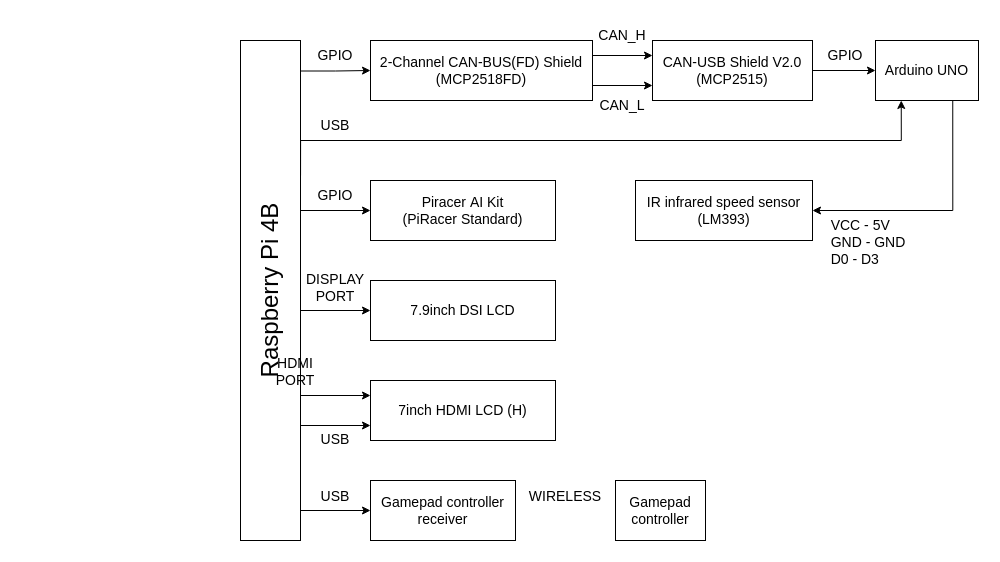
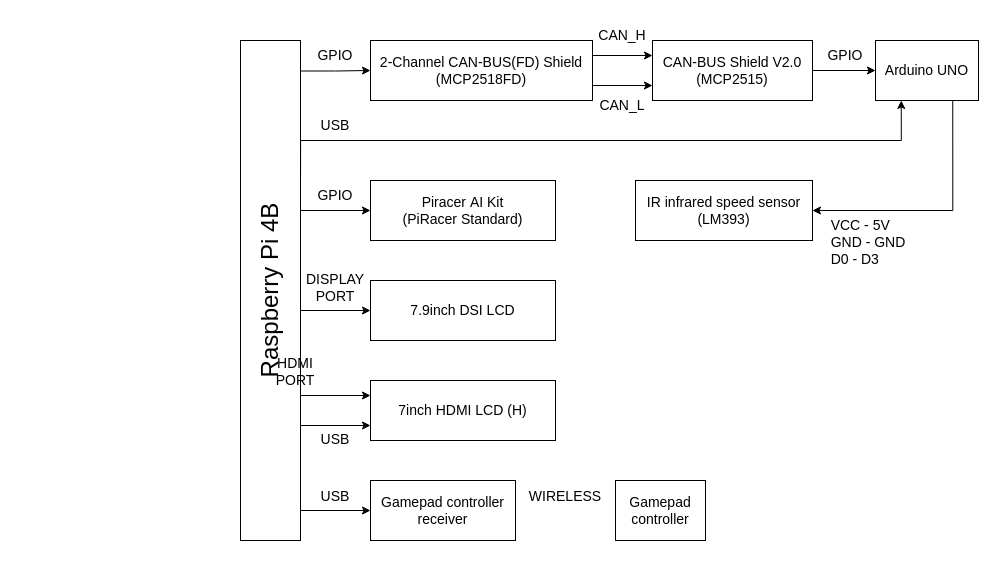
- <mxCell id="15" value="&lt;font style=&quot;font-size: 14px;&quot;&gt;CAN-USB Shield V2.0&lt;br&gt;(MCP2515)&lt;/font&gt;" style="rounded=0;whiteSpace=wrap;html=1;" parent="1" vertex="1"><mxGeometry x="652" y="40" width="160" height="60" as="geometry" /></mxCell>
+ <mxCell id="15" value="&lt;font style=&quot;font-size: 14px;&quot;&gt;CAN-BUS Shield V2.0&lt;br&gt;(MCP2515)&lt;/font&gt;" style="rounded=0;whiteSpace=wrap;html=1;" parent="1" vertex="1"><mxGeometry x="652" y="40" width="160" height="60" as="geometry" /></mxCell>
